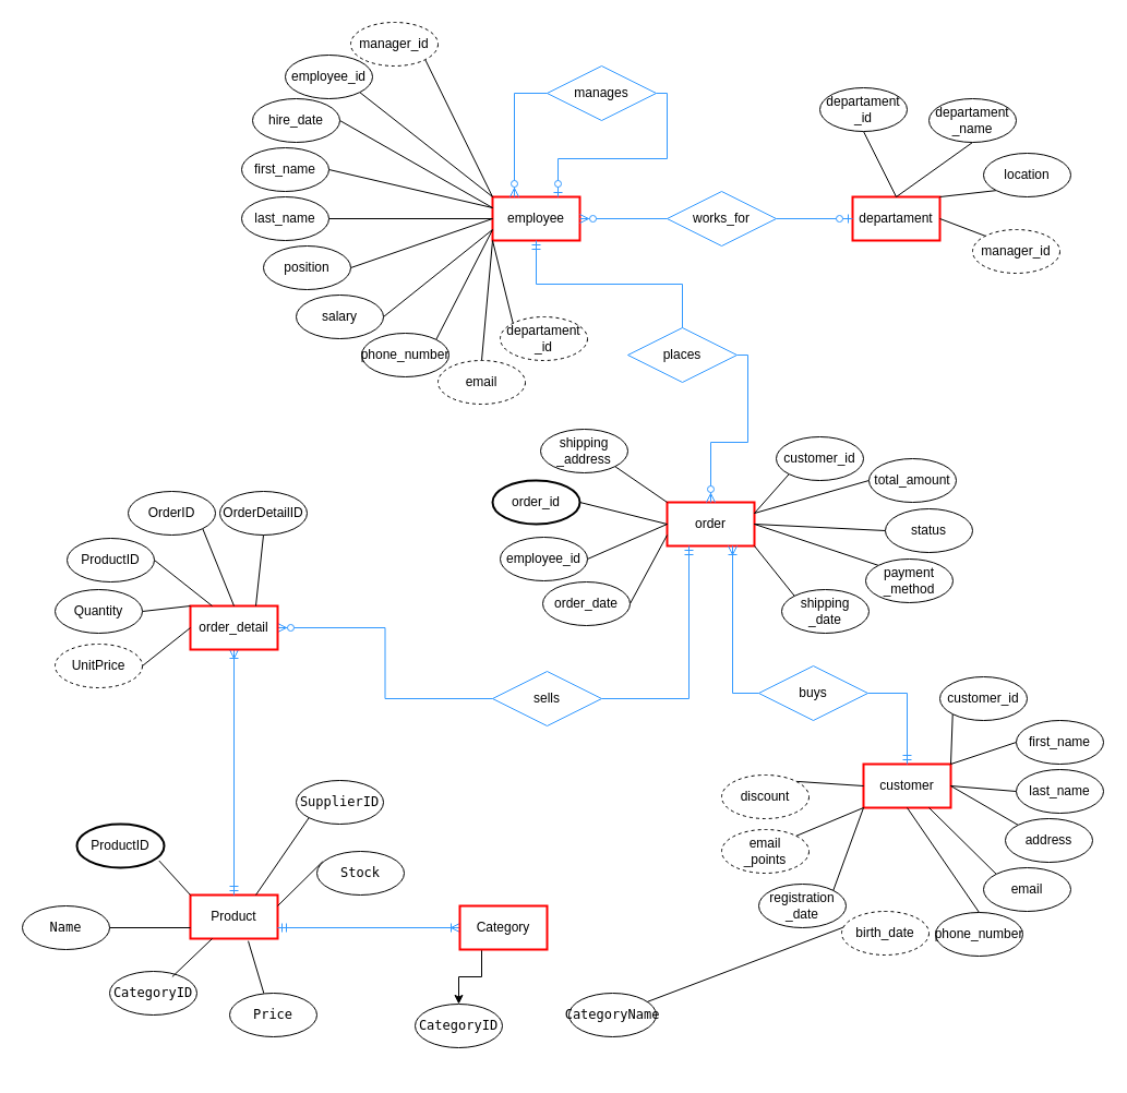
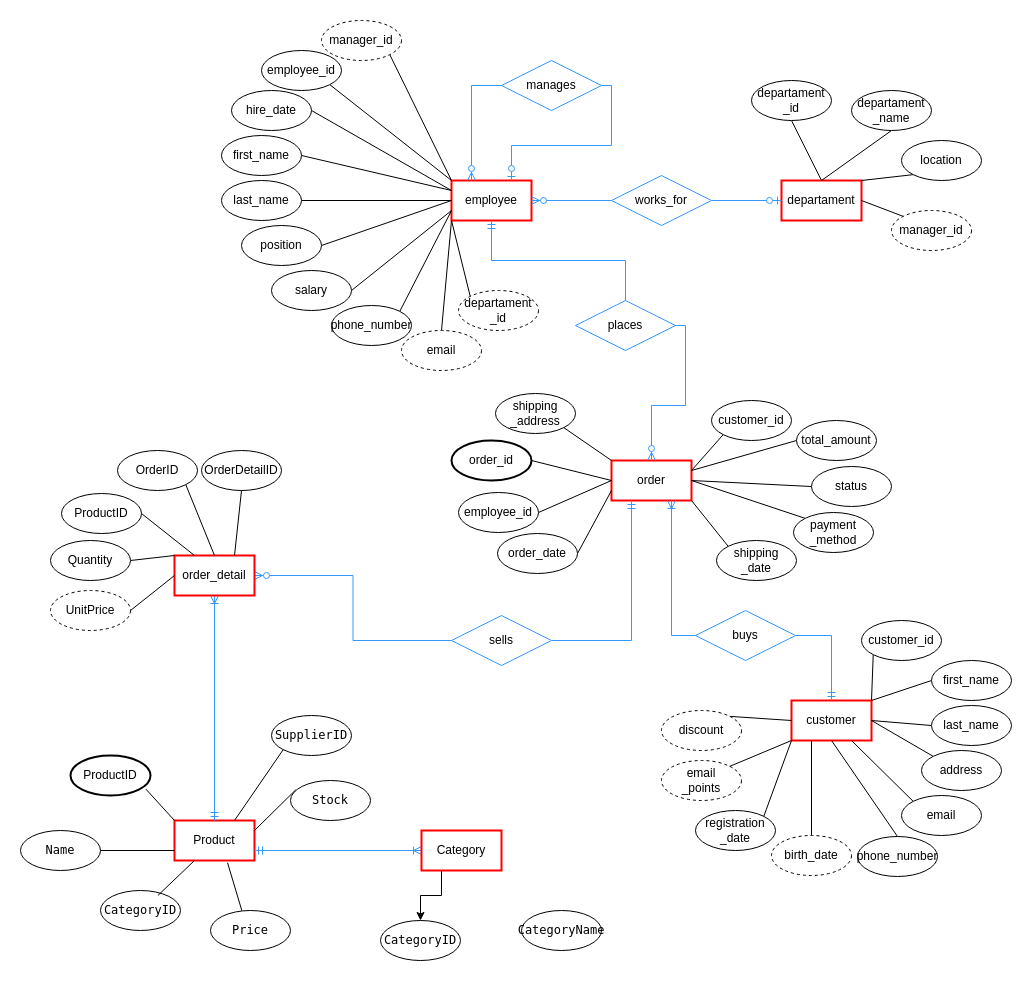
- <mxCell id="61" style="rounded=0;orthogonalLoop=1;jettySize=auto;html=1;exitX=0.5;exitY=0;exitDx=0;exitDy=0;endArrow=none;endFill=0;" parent="1" source="62" target="120" edge="1"><mxGeometry relative="1" as="geometry" /></mxCell>
+ <mxCell id="61" style="rounded=0;orthogonalLoop=1;jettySize=auto;html=1;exitX=0.5;exitY=0;exitDx=0;exitDy=0;entryX=0.25;entryY=1;entryDx=0;entryDy=0;endArrow=none;endFill=0;" parent="1" source="62" target="3" edge="1"><mxGeometry relative="1" as="geometry" /></mxCell>
